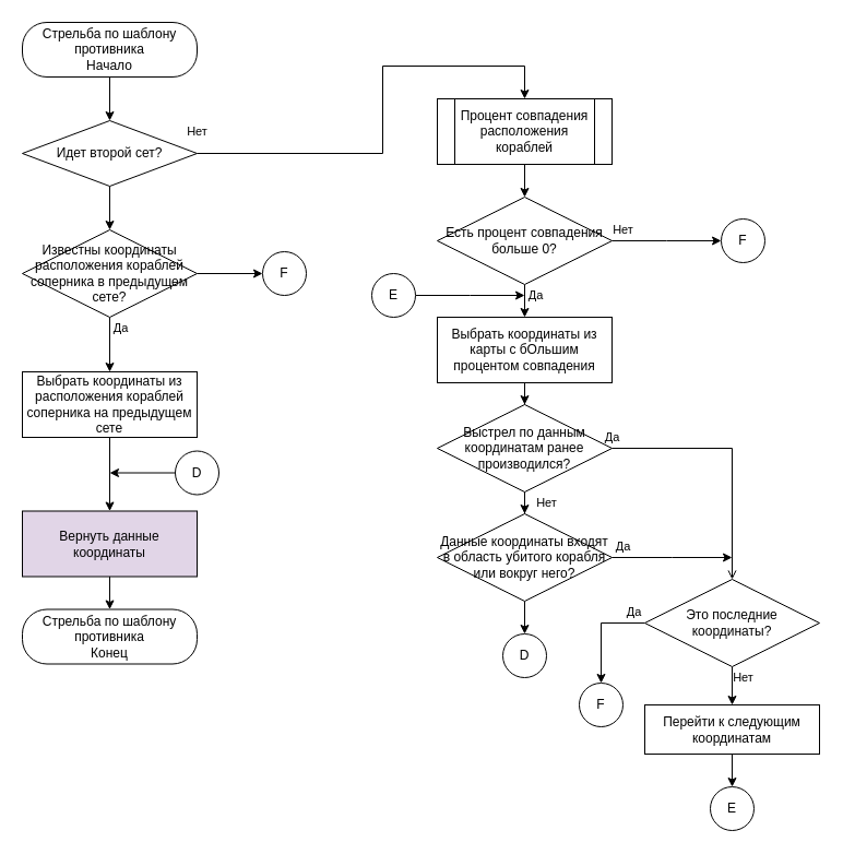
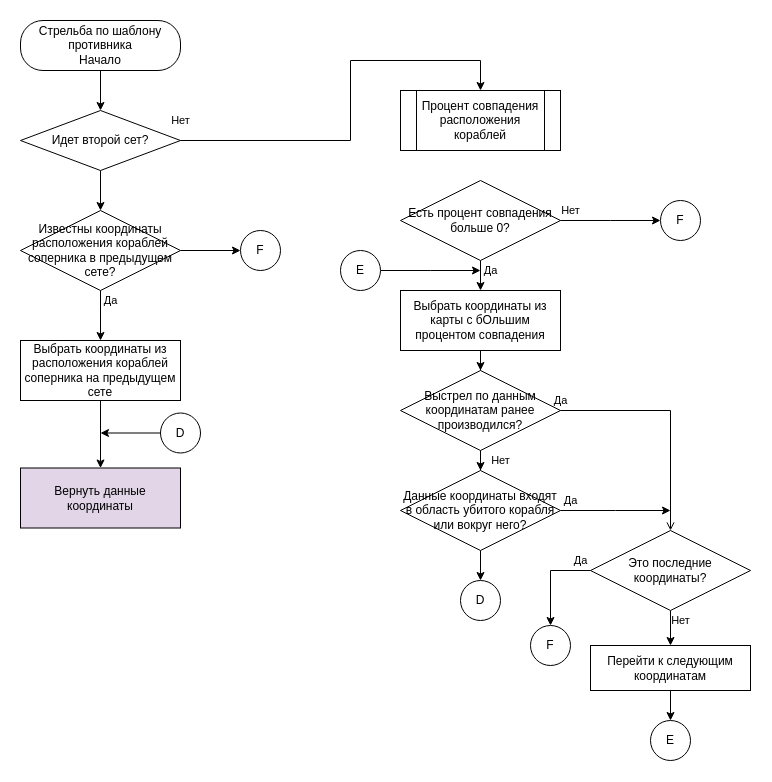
- <mxCell id="12" value="" style="edgeStyle=orthogonalEdgeStyle;rounded=0;orthogonalLoop=1;jettySize=auto;html=1;exitX=0.5;exitY=1;exitDx=0;exitDy=0;" parent="1" source="41" target="15" edge="1"><mxGeometry relative="1" as="geometry"><mxPoint x="480" y="150" as="sourcePoint" /></mxGeometry></mxCell>
- <mxCell id="9" value="" style="edgeStyle=orthogonalEdgeStyle;rounded=0;orthogonalLoop=1;jettySize=auto;html=1;" parent="1" source="10" target="11" edge="1"><mxGeometry relative="1" as="geometry" /></mxCell>
- <mxCell id="11" value="&lt;span&gt;Стрельба по шаблону противника&lt;/span&gt;&lt;br&gt;Конец" style="rounded=1;whiteSpace=wrap;html=1;fillColor=default;strokeColor=default;fontColor=default;arcSize=45;absoluteArcSize=0;labelBackgroundColor=none;" parent="1" vertex="1"><mxGeometry x="20" y="557.5" width="160" height="50" as="geometry" /></mxCell>
